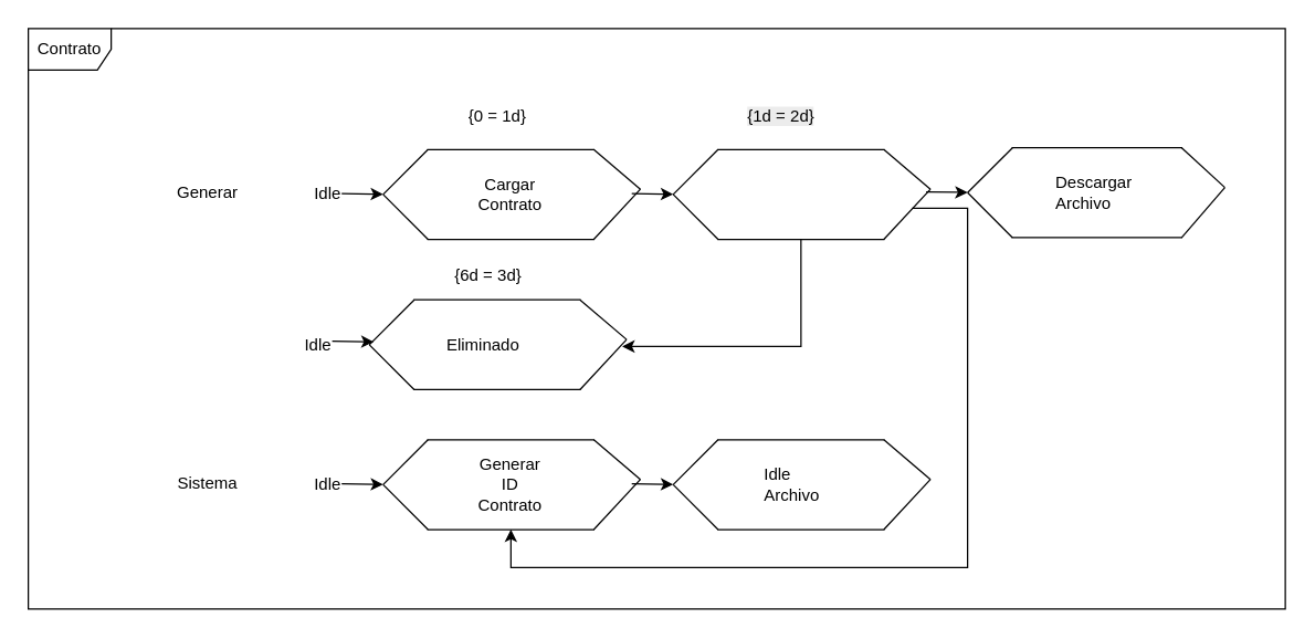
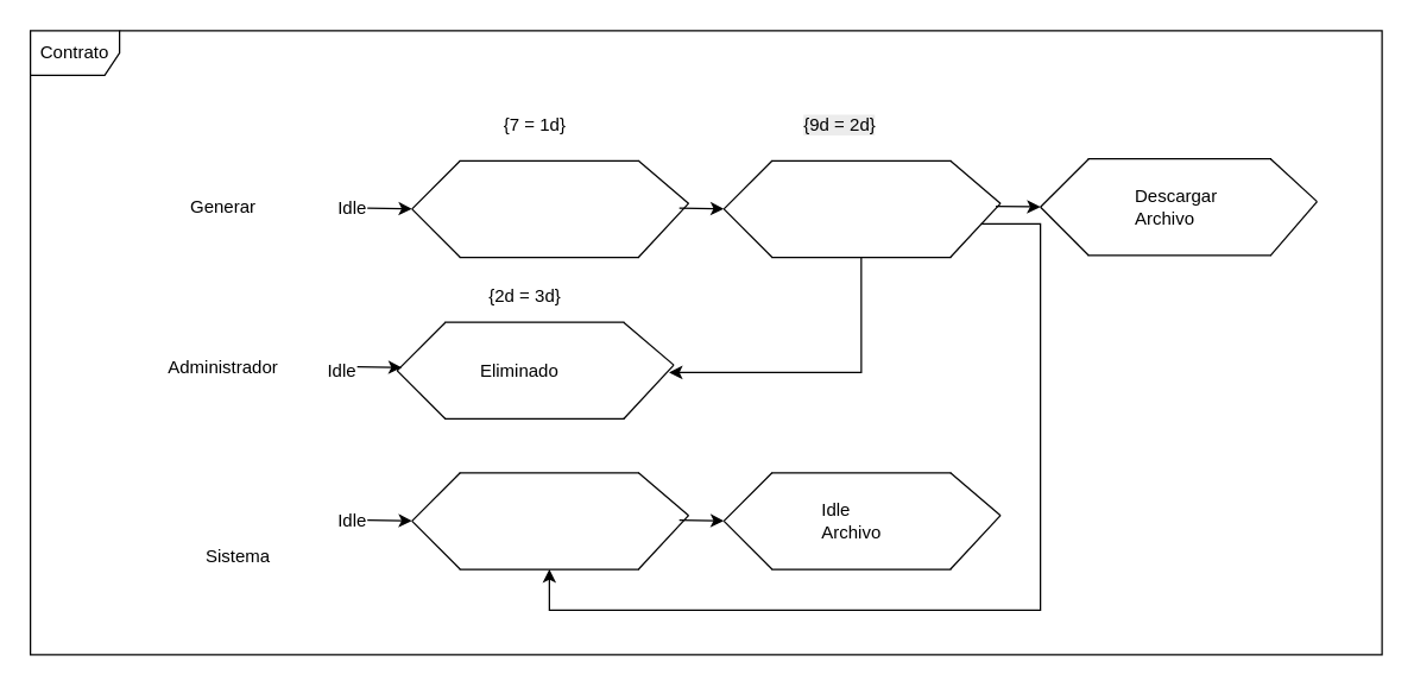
- <mxCell id="28" value="{0 = 1d}" style="text;whiteSpace=wrap;" vertex="1" parent="1"><mxGeometry x="336.87" y="70" width="80" height="40" as="geometry" /></mxCell>
+ <mxCell id="28" value="{7 = 1d}" style="text;whiteSpace=wrap;" vertex="1" parent="1"><mxGeometry x="336.87" y="70" width="80" height="40" as="geometry" /></mxCell>
- <mxCell id="29" value="&lt;span style=&quot;color: rgb(0, 0, 0); font-family: Helvetica; font-size: 12px; font-style: normal; font-variant-ligatures: normal; font-variant-caps: normal; font-weight: 400; letter-spacing: normal; orphans: 2; text-align: left; text-indent: 0px; text-transform: none; widows: 2; word-spacing: 0px; -webkit-text-stroke-width: 0px; white-space: normal; background-color: rgb(236, 236, 236); text-decoration-thickness: initial; text-decoration-style: initial; text-decoration-color: initial; float: none; display: inline !important;&quot;&gt;&lt;font style=&quot;vertical-align: inherit;&quot;&gt;&lt;font style=&quot;vertical-align: inherit;&quot;&gt;{1d = 2d}&lt;/font&gt;&lt;/font&gt;&lt;/span&gt;" style="text;whiteSpace=wrap;html=1;" vertex="1" parent="1"><mxGeometry x="539.37" y="70" width="80" height="40" as="geometry" /></mxCell>
+ <mxCell id="29" value="&lt;span style=&quot;color: rgb(0, 0, 0); font-family: Helvetica; font-size: 12px; font-style: normal; font-variant-ligatures: normal; font-variant-caps: normal; font-weight: 400; letter-spacing: normal; orphans: 2; text-align: left; text-indent: 0px; text-transform: none; widows: 2; word-spacing: 0px; -webkit-text-stroke-width: 0px; white-space: normal; background-color: rgb(236, 236, 236); text-decoration-thickness: initial; text-decoration-style: initial; text-decoration-color: initial; float: none; display: inline !important;&quot;&gt;&lt;font style=&quot;vertical-align: inherit;&quot;&gt;&lt;font style=&quot;vertical-align: inherit;&quot;&gt;{9d = 2d}&lt;/font&gt;&lt;/font&gt;&lt;/span&gt;" style="text;whiteSpace=wrap;html=1;" vertex="1" parent="1"><mxGeometry x="539.37" y="70" width="80" height="40" as="geometry" /></mxCell>
- <mxCell id="25" value="&lt;span style=&quot;text-align: left;&quot;&gt;&lt;font style=&quot;vertical-align: inherit;&quot;&gt;&lt;font style=&quot;vertical-align: inherit;&quot;&gt;Cargar Contrato&lt;/font&gt;&lt;/font&gt;&lt;/span&gt;" style="text;html=1;align=center;verticalAlign=middle;whiteSpace=wrap;rounded=0;" vertex="1" parent="1"><mxGeometry x="339.37" y="125" width="60" height="30" as="geometry" /></mxCell>
- <mxCell id="27" value="{6d = 3d}" style="text;whiteSpace=wrap;" vertex="1" parent="1"><mxGeometry x="326.88" y="185.01" width="80" height="40" as="geometry" /></mxCell>
+ <mxCell id="27" value="{2d = 3d}" style="text;whiteSpace=wrap;" vertex="1" parent="1"><mxGeometry x="326.88" y="185.01" width="80" height="40" as="geometry" /></mxCell>
+ <mxCell id="38" value="&lt;font style=&quot;vertical-align: inherit;&quot;&gt;&lt;font style=&quot;vertical-align: inherit;&quot;&gt;Administrador&lt;/font&gt;&lt;/font&gt;" style="text;html=1;align=center;verticalAlign=middle;whiteSpace=wrap;rounded=0;" vertex="1" parent="1"><mxGeometry x="100" y="231.88" width="100" height="30" as="geometry" /></mxCell>
- <mxCell id="54" value="&lt;font style=&quot;vertical-align: inherit;&quot;&gt;&lt;font style=&quot;vertical-align: inherit;&quot;&gt;Sistema&lt;/font&gt;&lt;/font&gt;" style="text;html=1;align=center;verticalAlign=middle;whiteSpace=wrap;rounded=0;" vertex="1" parent="1"><mxGeometry x="120" y="333.75" width="60" height="30" as="geometry" /></mxCell>
+ <mxCell id="54" value="&lt;font style=&quot;vertical-align: inherit;&quot;&gt;&lt;font style=&quot;vertical-align: inherit;&quot;&gt;Sistema&lt;/font&gt;&lt;/font&gt;" style="text;html=1;align=center;verticalAlign=middle;whiteSpace=wrap;rounded=0;" vertex="1" parent="1"><mxGeometry x="130" y="358.75" width="60" height="30" as="geometry" /></mxCell>
- <mxCell id="52" value="&lt;span style=&quot;text-align: left;&quot;&gt;&lt;font style=&quot;vertical-align: inherit;&quot;&gt;&lt;font style=&quot;vertical-align: inherit;&quot;&gt;Generar ID Contrato&lt;/font&gt;&lt;/font&gt;&lt;/span&gt;" style="text;html=1;align=center;verticalAlign=middle;whiteSpace=wrap;rounded=0;" vertex="1" parent="1"><mxGeometry x="339.37" y="335" width="60" height="30" as="geometry" /></mxCell>
